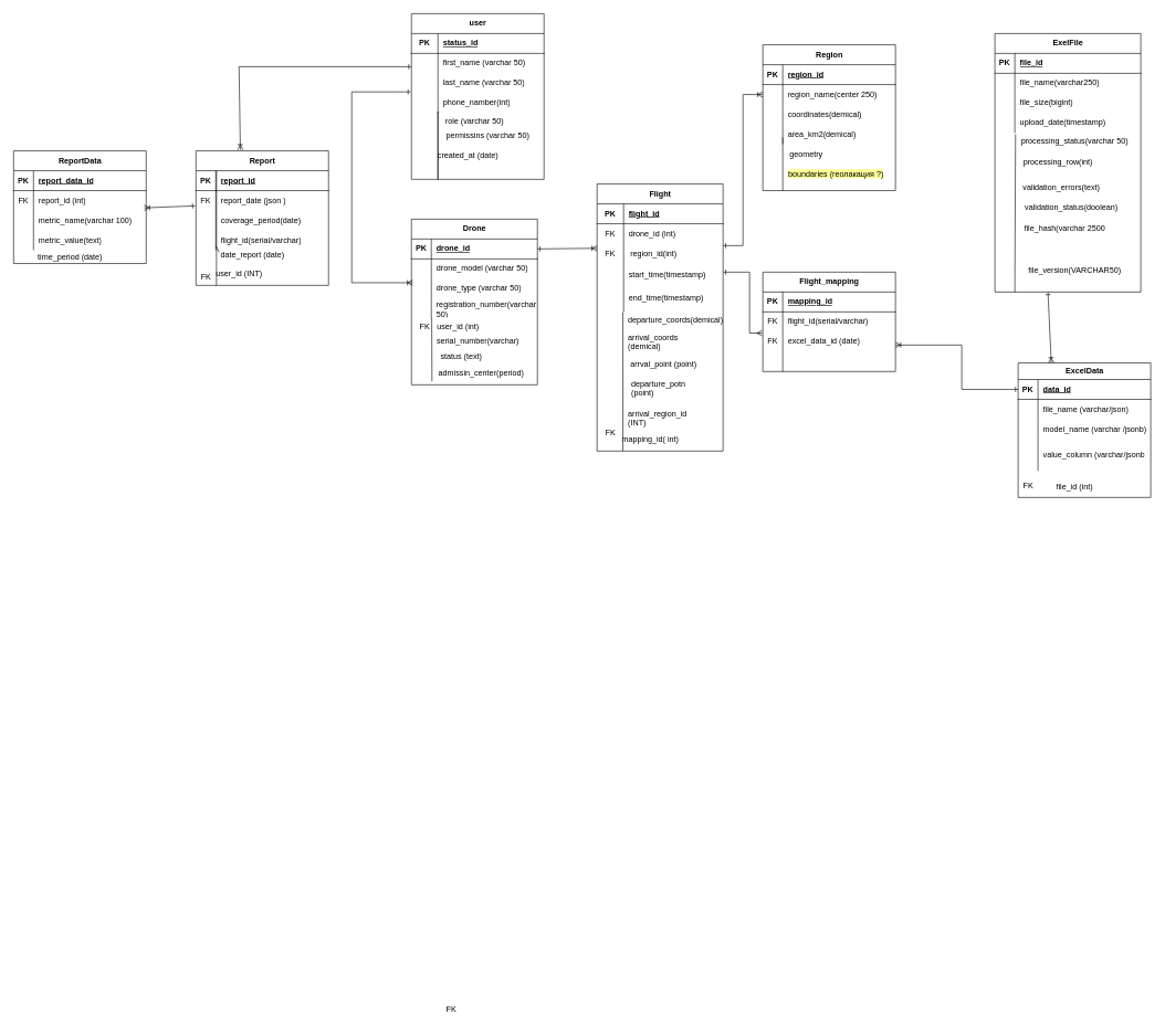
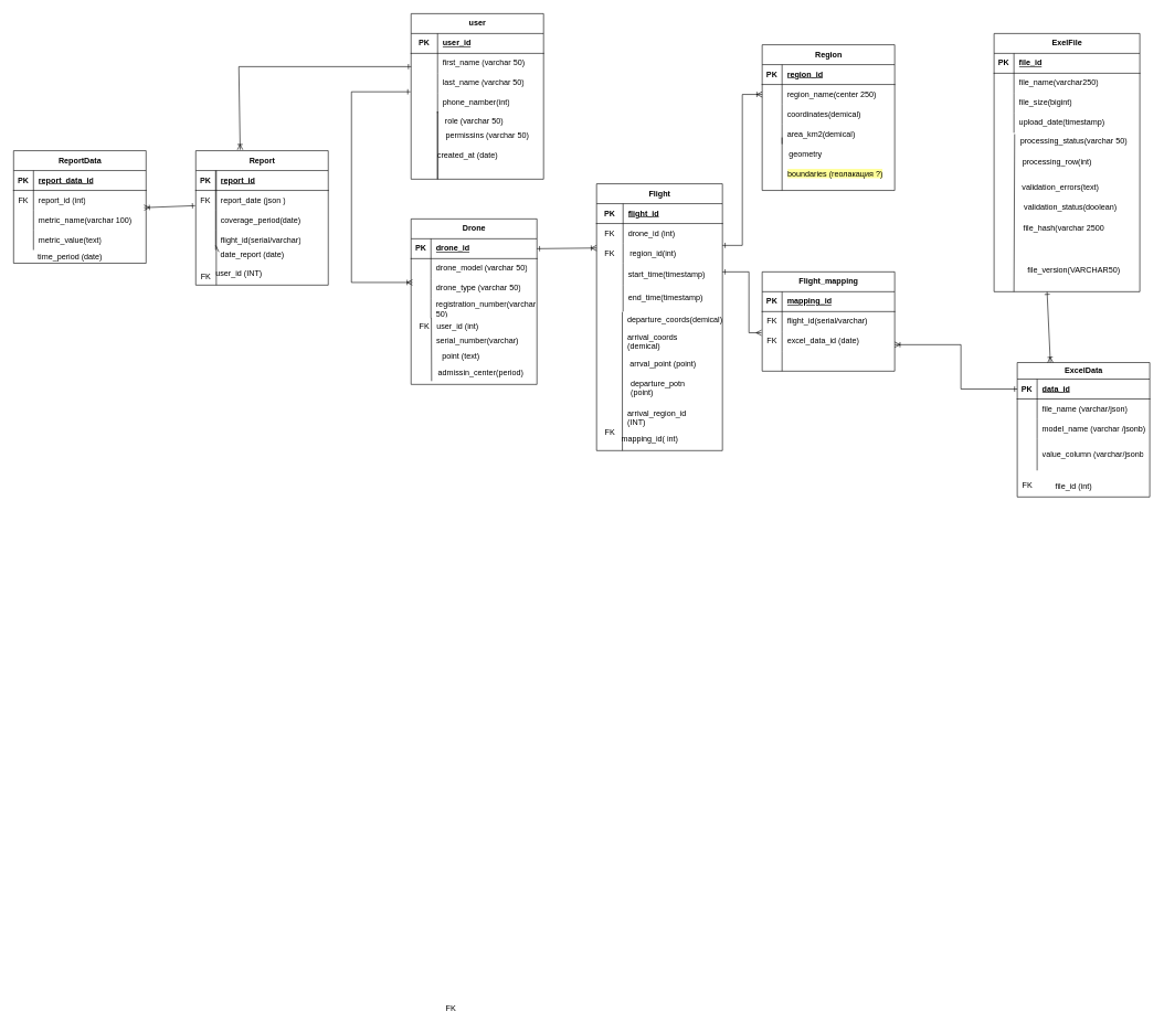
- <mxCell id="5" value="status_id" style="shape=partialRectangle;connectable=0;fillColor=none;top=0;left=0;bottom=0;right=0;align=left;spacingLeft=6;fontStyle=5;overflow=hidden;whiteSpace=wrap;html=1;" parent="3" vertex="1"><mxGeometry x="40" width="160" height="30" as="geometry"><mxRectangle width="160" height="30" as="alternateBounds" /></mxGeometry></mxCell>
+ <mxCell id="5" value="user_id" style="shape=partialRectangle;connectable=0;fillColor=none;top=0;left=0;bottom=0;right=0;align=left;spacingLeft=6;fontStyle=5;overflow=hidden;whiteSpace=wrap;html=1;" parent="3" vertex="1"><mxGeometry x="40" width="160" height="30" as="geometry"><mxRectangle width="160" height="30" as="alternateBounds" /></mxGeometry></mxCell>
- <mxCell id="35" value="status (text)" style="text;html=1;align=center;verticalAlign=middle;resizable=0;points=[];autosize=1;strokeColor=none;fillColor=none;" parent="1" vertex="1"><mxGeometry x="650" y="522" width="90" height="30" as="geometry" /></mxCell>
+ <mxCell id="35" value="point (text)" style="text;html=1;align=center;verticalAlign=middle;resizable=0;points=[];autosize=1;strokeColor=none;fillColor=none;" parent="1" vertex="1"><mxGeometry x="650" y="522" width="90" height="30" as="geometry" /></mxCell>
